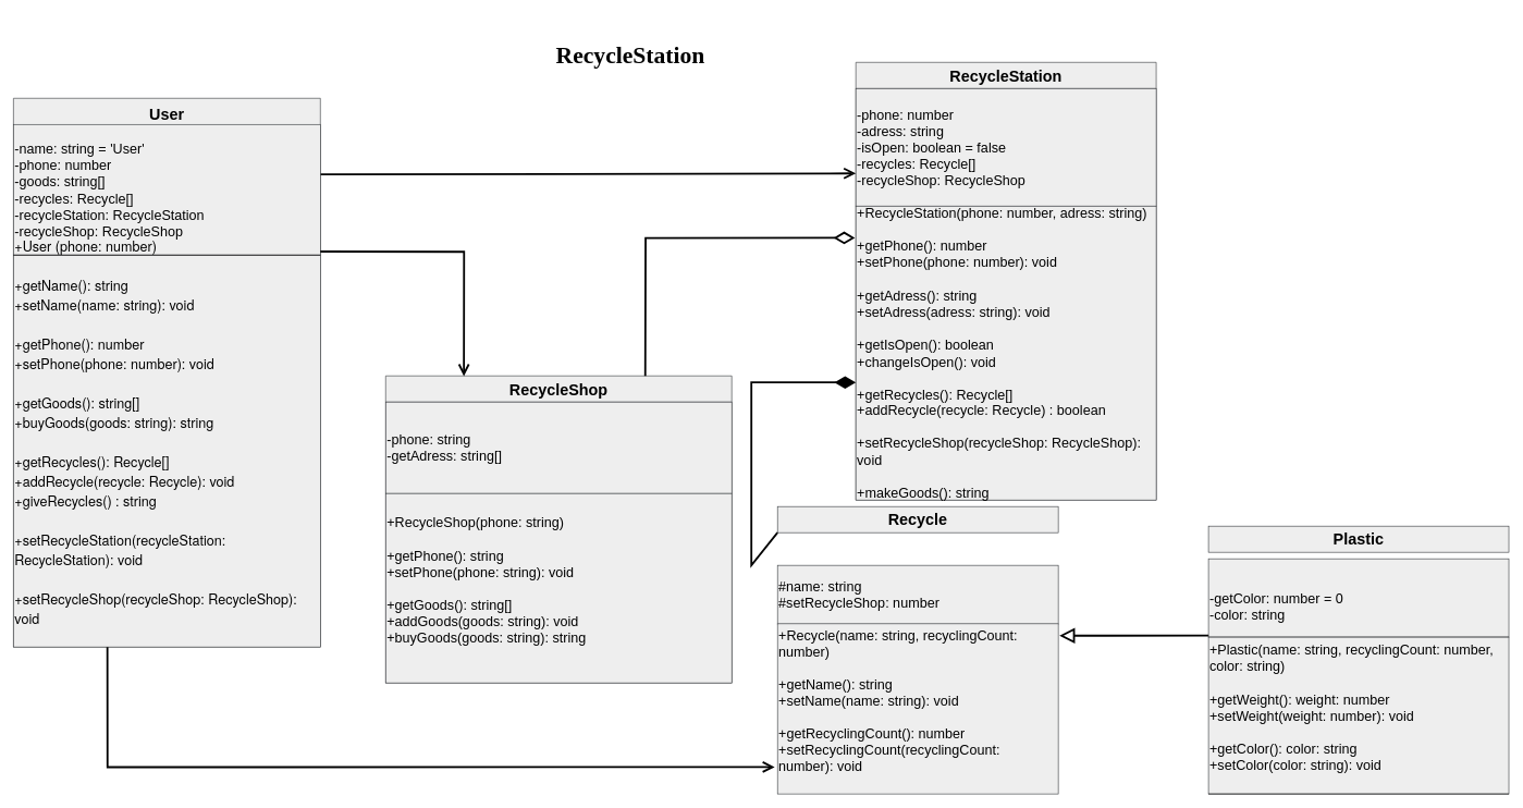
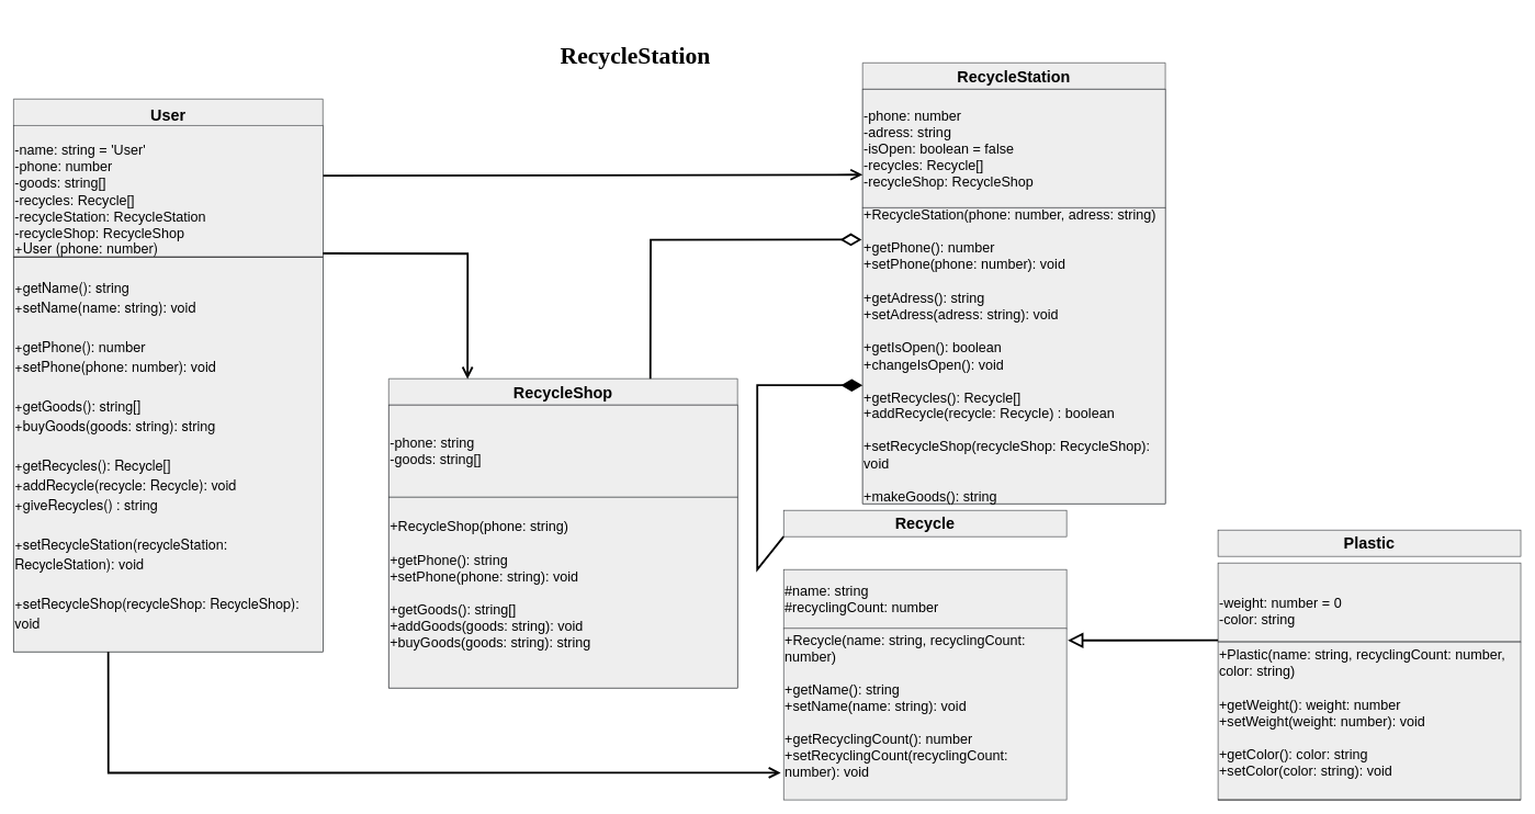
- <mxCell id="8" value="&lt;font style=&quot;font-size: 21px&quot;&gt;-phone: string&lt;br&gt;-getAdress: string[]&lt;br&gt;&lt;/font&gt;" style="text;html=1;strokeColor=#36393d;fillColor=#eeeeee;align=left;verticalAlign=middle;whiteSpace=wrap;rounded=0;labelBackgroundColor=none;labelBorderColor=none;fontSize=12;" vertex="1" parent="7"><mxGeometry y="40" width="530" height="140" as="geometry" /></mxCell>
+ <mxCell id="8" value="&lt;font style=&quot;font-size: 21px&quot;&gt;-phone: string&lt;br&gt;-goods: string[]&lt;br&gt;&lt;/font&gt;" style="text;html=1;strokeColor=#36393d;fillColor=#eeeeee;align=left;verticalAlign=middle;whiteSpace=wrap;rounded=0;labelBackgroundColor=none;labelBorderColor=none;fontSize=12;" vertex="1" parent="7"><mxGeometry y="40" width="530" height="140" as="geometry" /></mxCell>
- <mxCell id="15" value="&lt;span style=&quot;font-size: 21px&quot;&gt;&lt;br&gt;#name: string&lt;/span&gt;&lt;span style=&quot;font-size: 21px&quot;&gt;&lt;br&gt;#setRecycleShop: number&lt;br&gt;&lt;br&gt;&lt;/span&gt;" style="text;html=1;strokeColor=#36393d;fillColor=#eeeeee;align=left;verticalAlign=middle;whiteSpace=wrap;rounded=0;labelBackgroundColor=none;labelBorderColor=none;fontSize=12;" vertex="1" parent="1"><mxGeometry x="1190" y="865" width="430" height="90" as="geometry" /></mxCell>
+ <mxCell id="15" value="&lt;span style=&quot;font-size: 21px&quot;&gt;&lt;br&gt;#name: string&lt;/span&gt;&lt;span style=&quot;font-size: 21px&quot;&gt;&lt;br&gt;#recyclingCount: number&lt;br&gt;&lt;br&gt;&lt;/span&gt;" style="text;html=1;strokeColor=#36393d;fillColor=#eeeeee;align=left;verticalAlign=middle;whiteSpace=wrap;rounded=0;labelBackgroundColor=none;labelBorderColor=none;fontSize=12;" vertex="1" parent="1"><mxGeometry x="1190" y="865" width="430" height="90" as="geometry" /></mxCell>
- <mxCell id="18" value="&lt;font style=&quot;font-size: 21px&quot;&gt;&lt;br&gt;-getColor: number = 0&lt;br&gt;-color: string&lt;br&gt;&lt;/font&gt;" style="text;html=1;strokeColor=#36393d;fillColor=#eeeeee;align=left;verticalAlign=middle;whiteSpace=wrap;rounded=0;labelBackgroundColor=none;labelBorderColor=none;fontSize=12;" vertex="1" parent="1"><mxGeometry x="1850" y="855" width="460" height="120" as="geometry" /></mxCell>
+ <mxCell id="18" value="&lt;font style=&quot;font-size: 21px&quot;&gt;&lt;br&gt;-weight: number = 0&lt;br&gt;-color: string&lt;br&gt;&lt;/font&gt;" style="text;html=1;strokeColor=#36393d;fillColor=#eeeeee;align=left;verticalAlign=middle;whiteSpace=wrap;rounded=0;labelBackgroundColor=none;labelBorderColor=none;fontSize=12;" vertex="1" parent="1"><mxGeometry x="1850" y="855" width="460" height="120" as="geometry" /></mxCell>
